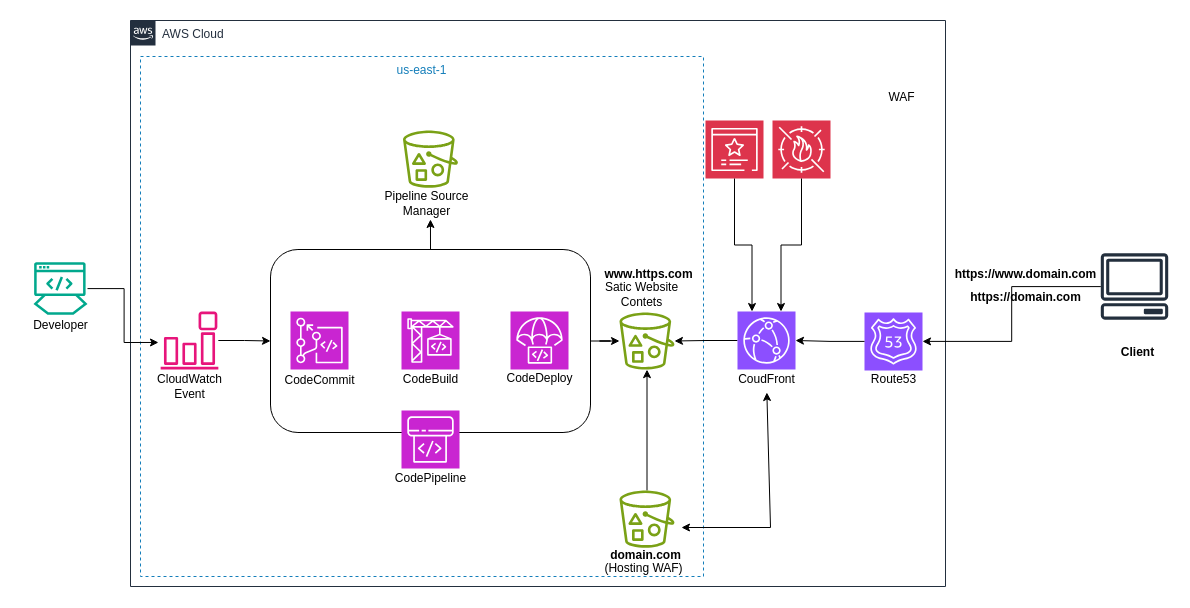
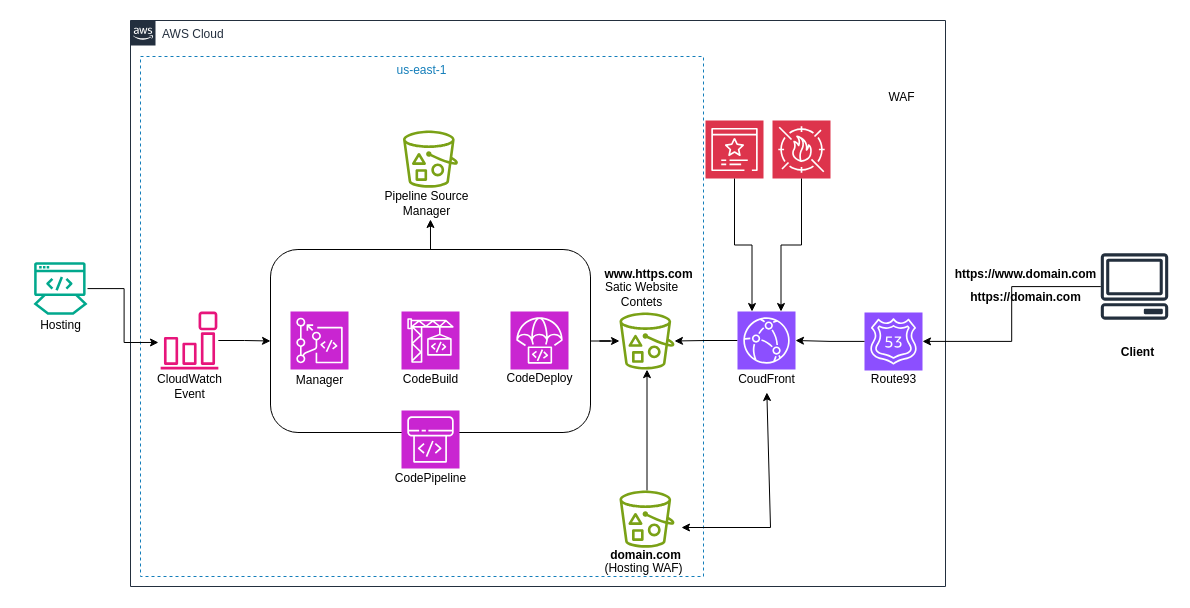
- <mxCell id="40" value="Developer" style="text;html=1;align=center;verticalAlign=middle;resizable=0;points=[];autosize=1;strokeColor=none;fillColor=none;" vertex="1" parent="1"><mxGeometry y="310" width="80" height="30" as="geometry" x="20" /></mxCell>
+ <mxCell id="40" value="Hosting" style="text;html=1;align=center;verticalAlign=middle;resizable=0;points=[];autosize=1;strokeColor=none;fillColor=none;" vertex="1" parent="1"><mxGeometry y="310" width="80" height="30" as="geometry" x="20" /></mxCell>
- <mxCell id="32" value="Route53" style="text;html=1;align=center;verticalAlign=middle;resizable=0;points=[];autosize=1;strokeColor=none;fillColor=none;" vertex="1" parent="2"><mxGeometry x="731.5" y="346" width="63" height="26" as="geometry" /></mxCell>
+ <mxCell id="32" value="Route93" style="text;html=1;align=center;verticalAlign=middle;resizable=0;points=[];autosize=1;strokeColor=none;fillColor=none;" vertex="1" parent="2"><mxGeometry x="731.5" y="346" width="63" height="26" as="geometry" /></mxCell>
- <mxCell id="22" value="CodeCommit" style="text;html=1;align=center;verticalAlign=middle;resizable=0;points=[];autosize=1;strokeColor=none;fillColor=none;" vertex="1" parent="2"><mxGeometry x="145" y="347" width="88" height="26" as="geometry" /></mxCell>
+ <mxCell id="22" value="Manager" style="text;html=1;align=center;verticalAlign=middle;resizable=0;points=[];autosize=1;strokeColor=none;fillColor=none;" vertex="1" parent="2"><mxGeometry x="145" y="347" width="88" height="26" as="geometry" /></mxCell>
